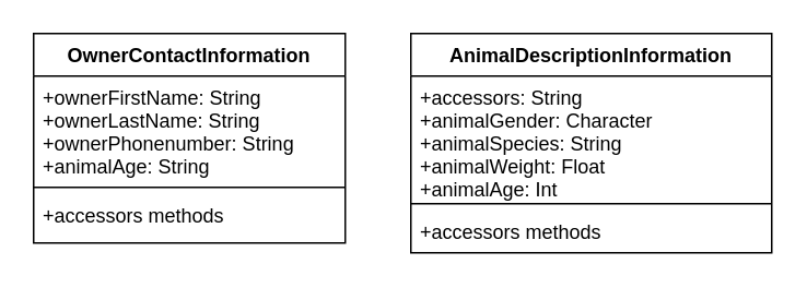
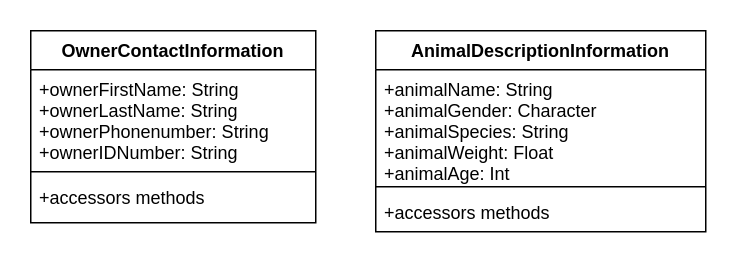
- <mxCell id="3" value="+ownerFirstName: String&#10;+ownerLastName: String&#10;+ownerPhonenumber: String&#10;+animalAge: String&#10;&#10;" style="text;strokeColor=none;fillColor=none;align=left;verticalAlign=top;spacingLeft=4;spacingRight=4;overflow=hidden;rotatable=0;points=[[0,0.5],[1,0.5]];portConstraint=eastwest;" parent="2" vertex="1"><mxGeometry y="26" width="190" height="64" as="geometry" /></mxCell>
+ <mxCell id="3" value="+ownerFirstName: String&#10;+ownerLastName: String&#10;+ownerPhonenumber: String&#10;+ownerIDNumber: String&#10;&#10;" style="text;strokeColor=none;fillColor=none;align=left;verticalAlign=top;spacingLeft=4;spacingRight=4;overflow=hidden;rotatable=0;points=[[0,0.5],[1,0.5]];portConstraint=eastwest;" parent="2" vertex="1"><mxGeometry y="26" width="190" height="64" as="geometry" /></mxCell>
- <mxCell id="7" value="+accessors: String&#10;+animalGender: Character&#10;+animalSpecies: String&#10;+animalWeight: Float&#10;+animalAge: Int" style="text;strokeColor=none;fillColor=none;align=left;verticalAlign=top;spacingLeft=4;spacingRight=4;overflow=hidden;rotatable=0;points=[[0,0.5],[1,0.5]];portConstraint=eastwest;" parent="6" vertex="1"><mxGeometry y="26" width="220" height="74" as="geometry" /></mxCell>
+ <mxCell id="7" value="+animalName: String&#10;+animalGender: Character&#10;+animalSpecies: String&#10;+animalWeight: Float&#10;+animalAge: Int" style="text;strokeColor=none;fillColor=none;align=left;verticalAlign=top;spacingLeft=4;spacingRight=4;overflow=hidden;rotatable=0;points=[[0,0.5],[1,0.5]];portConstraint=eastwest;" parent="6" vertex="1"><mxGeometry y="26" width="220" height="74" as="geometry" /></mxCell>
